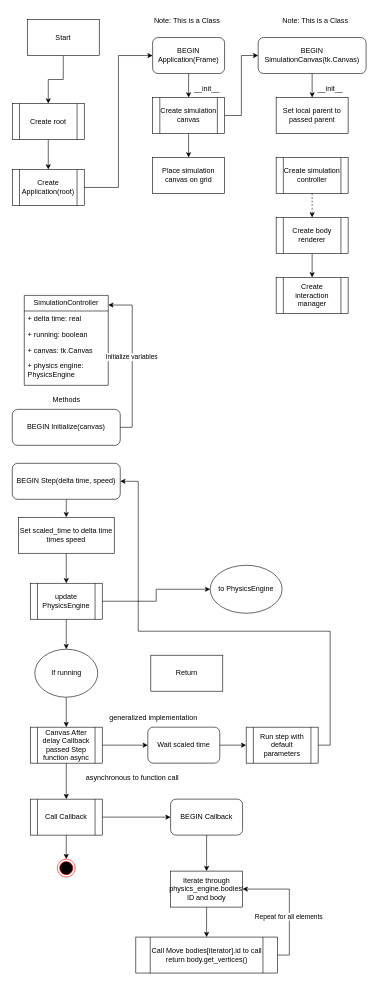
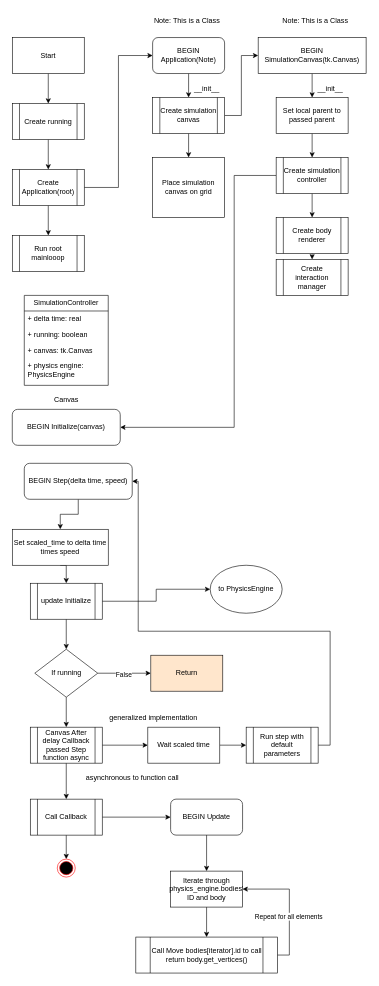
- <mxCell id="3" value="Start" style="rounded=0;whiteSpace=wrap;html=1;" vertex="1" parent="1"><mxGeometry x="45" y="32" width="120" height="60" as="geometry" /></mxCell>
+ <mxCell id="3" value="Start" style="rounded=0;whiteSpace=wrap;html=1;" vertex="1" parent="1"><mxGeometry x="20" y="62" width="120" height="60" as="geometry" /></mxCell>
- <mxCell id="11" value="BEGIN Application(Frame)" style="rounded=1;whiteSpace=wrap;html=1;" vertex="1" parent="1"><mxGeometry x="254" y="62" width="120" height="60" as="geometry" /></mxCell>
+ <mxCell id="11" value="BEGIN Application(Note)" style="rounded=1;whiteSpace=wrap;html=1;" vertex="1" parent="1"><mxGeometry x="254" y="62" width="120" height="60" as="geometry" /></mxCell>
- <mxCell id="17" value="BEGIN SimulationCanvas(tk.Canvas)" style="rounded=1;whiteSpace=wrap;html=1;" vertex="1" parent="1"><mxGeometry x="430" y="62" width="180" height="60" as="geometry" /></mxCell>
+ <mxCell id="17" value="BEGIN SimulationCanvas(tk.Canvas)" style="whiteSpace=wrap;html=1;rounded=0;" vertex="1" parent="1"><mxGeometry x="430" y="62" width="180" height="60" as="geometry" /></mxCell>
- <mxCell id="8" value="Create root" style="shape=process;whiteSpace=wrap;html=1;backgroundOutline=1;" vertex="1" parent="1"><mxGeometry x="20" y="172" width="120" height="60" as="geometry" /></mxCell>
+ <mxCell id="8" value="Create running" style="shape=process;whiteSpace=wrap;html=1;backgroundOutline=1;" vertex="1" parent="1"><mxGeometry x="20" y="172" width="120" height="60" as="geometry" /></mxCell>
+ <mxCell id="18" style="edgeStyle=orthogonalEdgeStyle;rounded=0;orthogonalLoop=1;jettySize=auto;html=1;exitX=0.5;exitY=1;exitDx=0;exitDy=0;entryX=0.5;entryY=0;entryDx=0;entryDy=0;" edge="1" parent="1" source="19" target="22"><mxGeometry relative="1" as="geometry" /></mxCell>
- <mxCell id="15" value="Place simulation canvas on grid" style="rounded=0;whiteSpace=wrap;html=1;" vertex="1" parent="1"><mxGeometry x="254" y="262" width="120" height="60" as="geometry" /></mxCell>
+ <mxCell id="15" value="Place simulation canvas on grid" style="rounded=0;whiteSpace=wrap;html=1;" vertex="1" parent="1"><mxGeometry x="254" y="262" width="120" height="100" as="geometry" /></mxCell>
- <mxCell id="20" style="edgeStyle=orthogonalEdgeStyle;rounded=0;orthogonalLoop=1;jettySize=auto;html=1;exitX=0.5;exitY=1;exitDx=0;exitDy=0;entryX=0.5;entryY=0;entryDx=0;entryDy=0;dashed=1;" edge="1" parent="1" source="22" target="24"><mxGeometry relative="1" as="geometry" /></mxCell>
+ <mxCell id="20" style="edgeStyle=orthogonalEdgeStyle;rounded=0;orthogonalLoop=1;jettySize=auto;html=1;exitX=0.5;exitY=1;exitDx=0;exitDy=0;entryX=0.5;entryY=0;entryDx=0;entryDy=0;" edge="1" parent="1" source="22" target="24"><mxGeometry relative="1" as="geometry" /></mxCell>
+ <mxCell id="4" style="edgeStyle=orthogonalEdgeStyle;rounded=0;orthogonalLoop=1;jettySize=auto;html=1;exitX=0.5;exitY=1;exitDx=0;exitDy=0;entryX=0.5;entryY=0;entryDx=0;entryDy=0;" edge="1" parent="1" source="6" target="9"><mxGeometry relative="1" as="geometry" /></mxCell>
+ <mxCell id="9" value="Run root mainlooop" style="shape=process;whiteSpace=wrap;html=1;backgroundOutline=1;" vertex="1" parent="1"><mxGeometry x="20" y="392" width="120" height="60" as="geometry" /></mxCell>
- <mxCell id="25" value="Create interaction manager" style="shape=process;whiteSpace=wrap;html=1;backgroundOutline=1;" vertex="1" parent="1"><mxGeometry x="460" y="462" width="120" height="60" as="geometry" /></mxCell>
+ <mxCell id="25" value="Create interaction manager" style="shape=process;whiteSpace=wrap;html=1;backgroundOutline=1;" vertex="1" parent="1"><mxGeometry x="460" y="432" width="120" height="60" as="geometry" /></mxCell>
+ <mxCell id="21" style="edgeStyle=orthogonalEdgeStyle;rounded=0;orthogonalLoop=1;jettySize=auto;html=1;exitX=0;exitY=0.5;exitDx=0;exitDy=0;entryX=1;entryY=0.5;entryDx=0;entryDy=0;" edge="1" parent="1" source="22" target="30"><mxGeometry relative="1" as="geometry"><Array as="points"><mxPoint x="390" y="292" /><mxPoint x="390" y="712" /></Array></mxGeometry></mxCell>
- <mxCell id="37" style="edgeStyle=orthogonalEdgeStyle;rounded=0;orthogonalLoop=1;jettySize=auto;html=1;exitX=1;exitY=0.5;exitDx=0;exitDy=0;entryX=1;entryY=0.107;entryDx=0;entryDy=0;entryPerimeter=0;" edge="1" parent="1" source="30" target="31"><mxGeometry relative="1" as="geometry" /></mxCell>
- <mxCell id="38" value="Initialize variables" style="edgeLabel;html=1;align=center;verticalAlign=middle;resizable=0;points=[];" vertex="1" connectable="0" parent="37"><mxGeometry x="0.046" y="2" relative="1" as="geometry"><mxPoint as="offset" /></mxGeometry></mxCell>
- <mxCell id="36" value="Methods" style="text;html=1;align=center;verticalAlign=middle;resizable=0;points=[];autosize=1;strokeColor=none;fillColor=none;" vertex="1" parent="1"><mxGeometry x="75" y="652" width="70" height="30" as="geometry" /></mxCell>
+ <mxCell id="36" value="Canvas" style="text;html=1;align=center;verticalAlign=middle;resizable=0;points=[];autosize=1;strokeColor=none;fillColor=none;" vertex="1" parent="1"><mxGeometry x="75" y="652" width="70" height="30" as="geometry" /></mxCell>
- <mxCell id="40" value="BEGIN Step(delta time, speed)" style="rounded=1;whiteSpace=wrap;html=1;" vertex="1" parent="1"><mxGeometry x="20" y="772" width="180" height="60" as="geometry" /></mxCell>
+ <mxCell id="40" value="BEGIN Step(delta time, speed)" style="rounded=1;whiteSpace=wrap;html=1;" vertex="1" parent="1"><mxGeometry x="40" y="772" width="180" height="60" as="geometry" /></mxCell>
- <mxCell id="42" value="Set scaled_time to delta time times speed" style="rounded=0;whiteSpace=wrap;html=1;" vertex="1" parent="1"><mxGeometry x="30" y="862" width="160" height="60" as="geometry" /></mxCell>
+ <mxCell id="42" value="Set scaled_time to delta time times speed" style="rounded=0;whiteSpace=wrap;html=1;" vertex="1" parent="1"><mxGeometry x="20" y="882" width="160" height="60" as="geometry" /></mxCell>
- <mxCell id="45" value="update PhysicsEngine" style="shape=process;whiteSpace=wrap;html=1;backgroundOutline=1;" vertex="1" parent="1"><mxGeometry x="50" y="972" width="120" height="60" as="geometry" /></mxCell>
+ <mxCell id="45" value="update Initialize" style="shape=process;whiteSpace=wrap;html=1;backgroundOutline=1;" vertex="1" parent="1"><mxGeometry x="50" y="972" width="120" height="60" as="geometry" /></mxCell>
- <mxCell id="49" value="If running" style="ellipse;whiteSpace=wrap;html=1;" vertex="1" parent="1"><mxGeometry x="57.5" y="1082" width="105" height="80" as="geometry" /></mxCell>
+ <mxCell id="49" value="If running" style="rhombus;whiteSpace=wrap;html=1;" vertex="1" parent="1"><mxGeometry x="57.5" y="1082" width="105" height="80" as="geometry" /></mxCell>
+ <mxCell id="46" style="edgeStyle=orthogonalEdgeStyle;rounded=0;orthogonalLoop=1;jettySize=auto;html=1;exitX=1;exitY=0.5;exitDx=0;exitDy=0;entryX=0;entryY=0.5;entryDx=0;entryDy=0;" edge="1" parent="1" source="49" target="50"><mxGeometry relative="1" as="geometry" /></mxCell>
+ <mxCell id="47" value="False" style="edgeLabel;html=1;align=center;verticalAlign=middle;resizable=0;points=[];" vertex="1" connectable="0" parent="46"><mxGeometry x="-0.037" y="-1" relative="1" as="geometry"><mxPoint as="offset" /></mxGeometry></mxCell>
- <mxCell id="50" value="Return" style="rounded=0;whiteSpace=wrap;html=1;" vertex="1" parent="1"><mxGeometry x="251" y="1092" width="120" height="60" as="geometry" /></mxCell>
+ <mxCell id="50" value="Return" style="rounded=0;whiteSpace=wrap;html=1;fillColor=#ffe6cc;" vertex="1" parent="1"><mxGeometry x="251" y="1092" width="120" height="60" as="geometry" /></mxCell>
- <mxCell id="56" value="Wait scaled time" style="whiteSpace=wrap;html=1;rounded=1;" vertex="1" parent="1"><mxGeometry x="246" y="1212" width="120" height="60" as="geometry" /></mxCell>
+ <mxCell id="56" value="Wait scaled time" style="rounded=0;whiteSpace=wrap;html=1;" vertex="1" parent="1"><mxGeometry x="246" y="1212" width="120" height="60" as="geometry" /></mxCell>
- <mxCell id="66" value="BEGIN Callback" style="rounded=1;whiteSpace=wrap;html=1;" vertex="1" parent="1"><mxGeometry x="284" y="1332" width="120" height="60" as="geometry" /></mxCell>
+ <mxCell id="66" value="BEGIN Update" style="rounded=1;whiteSpace=wrap;html=1;" vertex="1" parent="1"><mxGeometry x="284" y="1332" width="120" height="60" as="geometry" /></mxCell>
